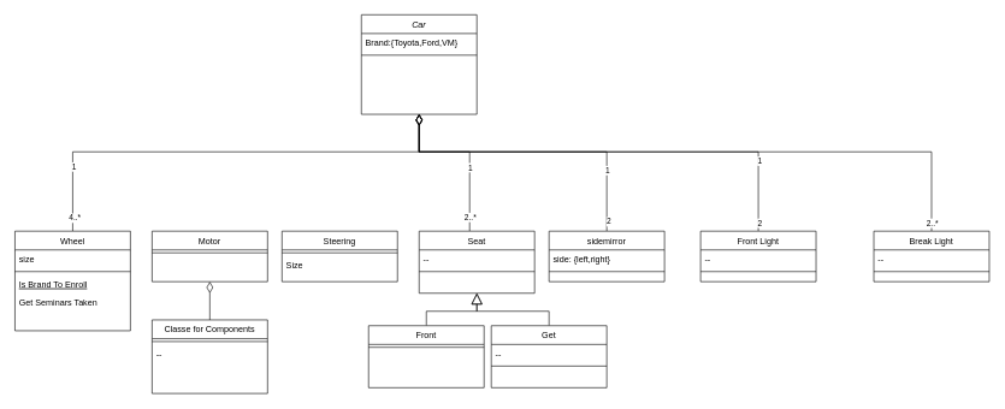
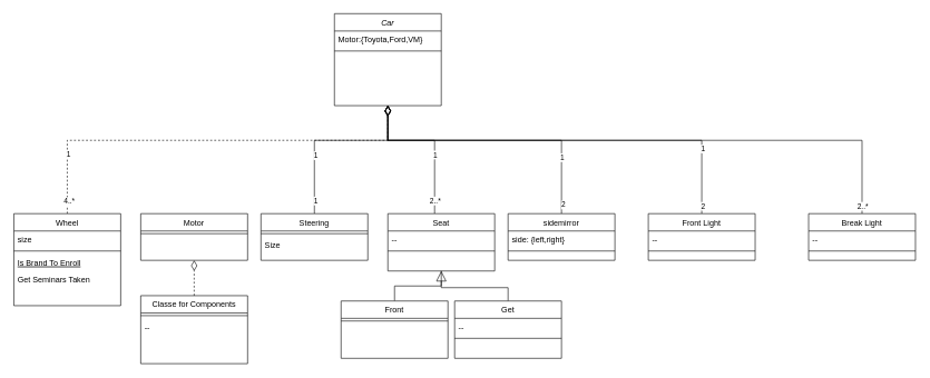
- <mxCell id="3" value="Brand:{Toyota,Ford,VM}" style="text;align=left;verticalAlign=top;spacingLeft=4;spacingRight=4;overflow=hidden;rotatable=0;points=[[0,0.5],[1,0.5]];portConstraint=eastwest;" parent="2" vertex="1"><mxGeometry y="26" width="160" height="26" as="geometry" /></mxCell>
+ <mxCell id="3" value="Motor:{Toyota,Ford,VM}" style="text;align=left;verticalAlign=top;spacingLeft=4;spacingRight=4;overflow=hidden;rotatable=0;points=[[0,0.5],[1,0.5]];portConstraint=eastwest;" parent="2" vertex="1"><mxGeometry y="26" width="160" height="26" as="geometry" /></mxCell>
- <mxCell id="5" style="edgeStyle=orthogonalEdgeStyle;rounded=0;orthogonalLoop=1;jettySize=auto;html=1;endArrow=diamondThin;endFill=0;endSize=13;" edge="1" parent="1" source="8" target="2"><mxGeometry relative="1" as="geometry"><Array as="points"><mxPoint x="100" y="210" /><mxPoint x="580" y="210" /></Array></mxGeometry></mxCell>
+ <mxCell id="5" style="edgeStyle=orthogonalEdgeStyle;rounded=0;orthogonalLoop=1;jettySize=auto;html=1;endArrow=diamondThin;endFill=0;endSize=13;dashed=1;" edge="1" parent="1" source="8" target="2"><mxGeometry relative="1" as="geometry"><Array as="points"><mxPoint x="100" y="210" /><mxPoint x="580" y="210" /></Array></mxGeometry></mxCell>
+ <mxCell id="15" style="edgeStyle=orthogonalEdgeStyle;rounded=0;orthogonalLoop=1;jettySize=auto;html=1;endArrow=diamondThin;endFill=0;endSize=13;" edge="1" parent="1" source="18" target="2"><mxGeometry relative="1" as="geometry"><Array as="points"><mxPoint x="470" y="210" /><mxPoint x="580" y="210" /></Array></mxGeometry></mxCell>
+ <mxCell id="16" value="1" style="edgeLabel;html=1;align=center;verticalAlign=middle;resizable=0;points=[];" vertex="1" connectable="0" parent="15"><mxGeometry x="-0.853" y="-1" relative="1" as="geometry"><mxPoint as="offset" /></mxGeometry></mxCell>
+ <mxCell id="17" value="1" style="edgeLabel;html=1;align=center;verticalAlign=middle;resizable=0;points=[];" vertex="1" connectable="0" parent="15"><mxGeometry x="-0.353" y="-1" relative="1" as="geometry"><mxPoint as="offset" /></mxGeometry></mxCell>
- <mxCell id="44" style="edgeStyle=orthogonalEdgeStyle;rounded=0;orthogonalLoop=1;jettySize=auto;html=1;endArrow=diamondThin;endFill=0;endSize=13;" edge="1" parent="1" source="45" target="13"><mxGeometry relative="1" as="geometry" /></mxCell>
+ <mxCell id="44" style="edgeStyle=orthogonalEdgeStyle;rounded=0;orthogonalLoop=1;jettySize=auto;html=1;endArrow=diamondThin;endFill=0;endSize=13;dashed=1;" edge="1" parent="1" source="45" target="13"><mxGeometry relative="1" as="geometry" /></mxCell>
- <mxCell id="48" style="edgeStyle=orthogonalEdgeStyle;rounded=0;orthogonalLoop=1;jettySize=auto;html=1;endArrow=block;endFill=0;endSize=13;" edge="1" parent="1" source="49" target="24"><mxGeometry relative="1" as="geometry" /></mxCell>
+ <mxCell id="48" style="edgeStyle=orthogonalEdgeStyle;rounded=0;orthogonalLoop=1;jettySize=auto;html=1;endArrow=none;endFill=0;endSize=13;" edge="1" parent="1" source="49" target="24"><mxGeometry relative="1" as="geometry" /></mxCell>
